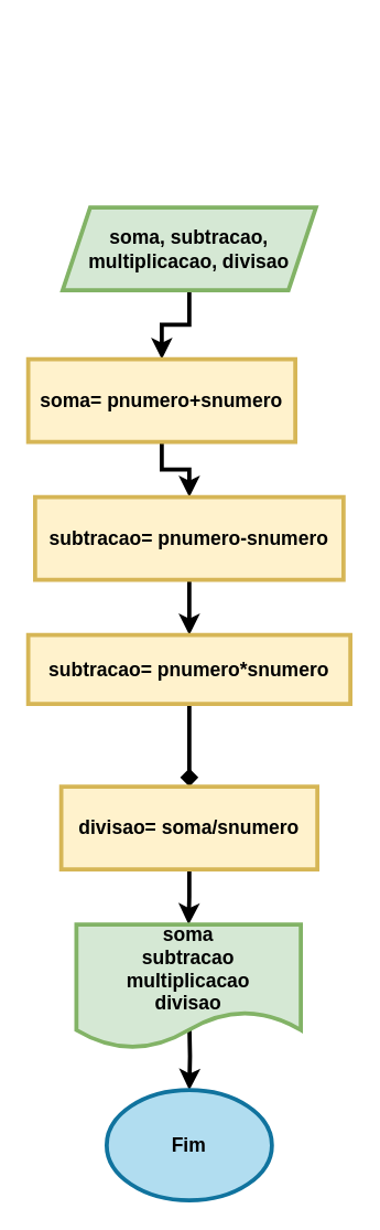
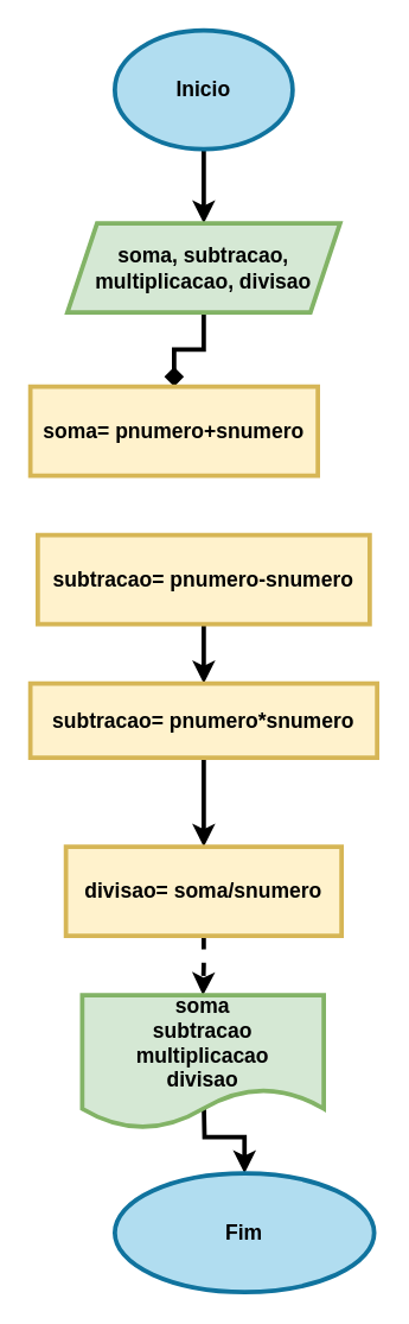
+ <mxCell id="3" value="Inicio" style="ellipse;whiteSpace=wrap;html=1;strokeWidth=3;fontStyle=1;fontSize=14;fillColor=#b1ddf0;strokeColor=#10739e;" vertex="1" parent="1"><mxGeometry x="77" y="20" width="120" height="80" as="geometry" /></mxCell>
+ <mxCell id="2" value="" style="edgeStyle=orthogonalEdgeStyle;rounded=0;orthogonalLoop=1;jettySize=auto;html=1;strokeWidth=3;fontStyle=1;fontSize=14;" edge="1" parent="1" source="3" target="5"><mxGeometry relative="1" as="geometry" /></mxCell>
- <mxCell id="4" value="" style="edgeStyle=orthogonalEdgeStyle;rounded=0;orthogonalLoop=1;jettySize=auto;html=1;strokeWidth=3;fontStyle=1;fontSize=14;" edge="1" parent="1" source="5" target="7"><mxGeometry relative="1" as="geometry" /></mxCell>
+ <mxCell id="4" value="" style="edgeStyle=orthogonalEdgeStyle;rounded=0;orthogonalLoop=1;jettySize=auto;html=1;strokeWidth=3;fontStyle=1;fontSize=14;endArrow=diamond;" edge="1" parent="1" source="5" target="7"><mxGeometry relative="1" as="geometry" /></mxCell>
- <mxCell id="6" value="" style="edgeStyle=orthogonalEdgeStyle;rounded=0;orthogonalLoop=1;jettySize=auto;html=1;strokeWidth=3;fontStyle=1;fontSize=14;fillColor=#fff2cc;strokeColor=#000000;" edge="1" parent="1" source="7" target="9"><mxGeometry relative="1" as="geometry" /></mxCell>
- <mxCell id="10" value="" style="edgeStyle=orthogonalEdgeStyle;rounded=0;orthogonalLoop=1;jettySize=auto;html=1;strokeWidth=3;fontStyle=1;fontSize=14;fillColor=#fff2cc;strokeColor=#000000;endArrow=diamond;" edge="1" parent="1" source="11" target="13"><mxGeometry relative="1" as="geometry" /></mxCell>
+ <mxCell id="10" value="" style="edgeStyle=orthogonalEdgeStyle;rounded=0;orthogonalLoop=1;jettySize=auto;html=1;strokeWidth=3;fontStyle=1;fontSize=14;fillColor=#fff2cc;strokeColor=#000000;" edge="1" parent="1" source="11" target="13"><mxGeometry relative="1" as="geometry" /></mxCell>
- <mxCell id="12" value="" style="edgeStyle=orthogonalEdgeStyle;rounded=0;orthogonalLoop=1;jettySize=auto;html=1;strokeWidth=3;fontStyle=1;fontSize=14;" edge="1" parent="1" source="13" target="15"><mxGeometry relative="1" as="geometry" /></mxCell>
+ <mxCell id="12" value="" style="edgeStyle=orthogonalEdgeStyle;rounded=0;orthogonalLoop=1;jettySize=auto;html=1;strokeWidth=3;fontStyle=1;fontSize=14;dashed=1;" edge="1" parent="1" source="13" target="15"><mxGeometry relative="1" as="geometry" /></mxCell>
- <mxCell id="16" value="Fim" style="ellipse;whiteSpace=wrap;html=1;strokeWidth=3;fontStyle=1;fontSize=14;fillColor=#b1ddf0;strokeColor=#10739e;" vertex="1" parent="1"><mxGeometry x="77" y="790" width="120" height="80" as="geometry" /></mxCell>
+ <mxCell id="16" value="Fim" style="ellipse;whiteSpace=wrap;html=1;strokeWidth=3;fontStyle=1;fontSize=14;fillColor=#b1ddf0;strokeColor=#10739e;" vertex="1" parent="1"><mxGeometry x="77" y="790" width="175" height="80" as="geometry" /></mxCell>
